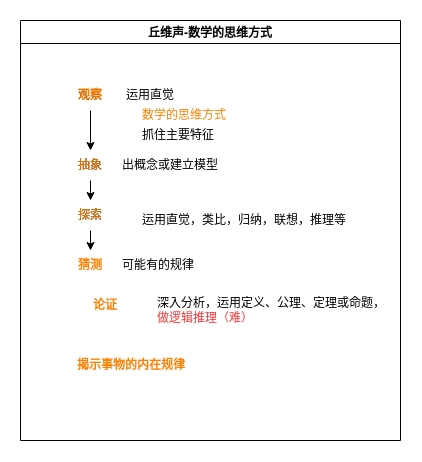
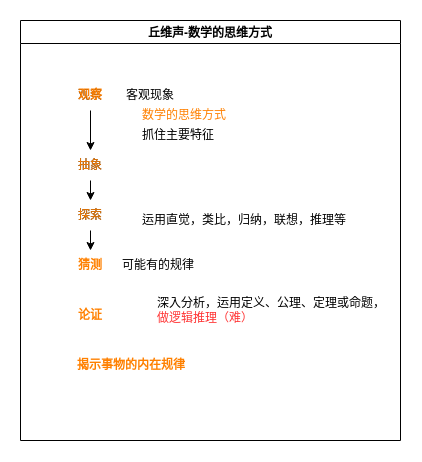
- <mxCell id="5" value="运用直觉" style="text;html=1;strokeColor=none;fillColor=none;align=center;verticalAlign=middle;whiteSpace=wrap;rounded=0;" vertex="1" parent="2"><mxGeometry x="100" y="60" width="60" height="30" as="geometry" /></mxCell>
+ <mxCell id="5" value="客观现象" style="text;html=1;strokeColor=none;fillColor=none;align=center;verticalAlign=middle;whiteSpace=wrap;rounded=0;" vertex="1" parent="2"><mxGeometry x="100" y="60" width="60" height="30" as="geometry" /></mxCell>
- <mxCell id="16" value="出概念或建立模型" style="text;html=1;strokeColor=none;fillColor=none;align=left;verticalAlign=middle;whiteSpace=wrap;rounded=0;" vertex="1" parent="2"><mxGeometry x="100" y="130" width="240" height="30" as="geometry" /></mxCell>
- <mxCell id="15" value="论证" style="text;html=1;strokeColor=none;fillColor=none;align=center;verticalAlign=middle;whiteSpace=wrap;rounded=0;fontColor=#FF8000;fontStyle=1" vertex="1" parent="2"><mxGeometry x="55" y="270" width="60" height="30" as="geometry" /></mxCell>
+ <mxCell id="15" value="论证" style="text;html=1;strokeColor=none;fillColor=none;align=center;verticalAlign=middle;whiteSpace=wrap;rounded=0;fontColor=#FF8000;fontStyle=1" vertex="1" parent="2"><mxGeometry x="40" y="280" width="60" height="30" as="geometry" /></mxCell>
